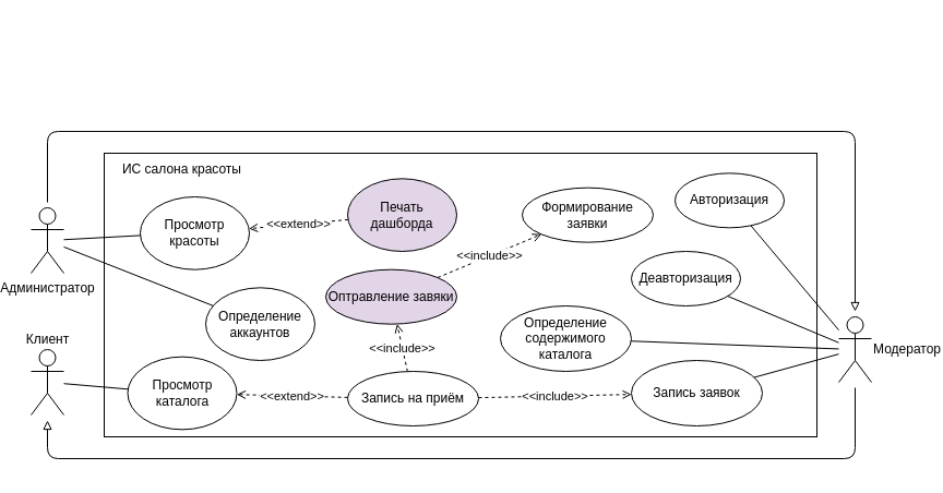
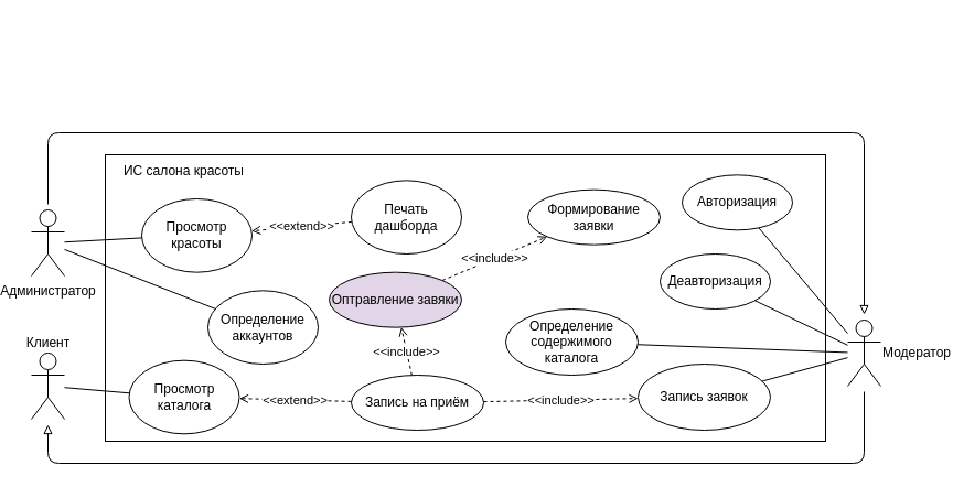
- <mxCell id="26" value="Печать дашборда" style="ellipse;whiteSpace=wrap;html=1;fillColor=#e1d5e7;" vertex="1" parent="1"><mxGeometry x="310" y="163.33" width="100" height="66.67" as="geometry" /></mxCell>
+ <mxCell id="26" value="Печать дашборда" style="ellipse;whiteSpace=wrap;html=1;" vertex="1" parent="1"><mxGeometry x="310" y="163.33" width="100" height="66.67" as="geometry" /></mxCell>
- <mxCell id="18" value="Деавторизация" style="ellipse;whiteSpace=wrap;html=1;" vertex="1" parent="1"><mxGeometry x="570" y="230" width="100" height="50" as="geometry" /></mxCell>
+ <mxCell id="18" value="Деавторизация" style="ellipse;whiteSpace=wrap;html=1;" vertex="1" parent="1"><mxGeometry x="590" y="230" width="100" height="50" as="geometry" /></mxCell>
